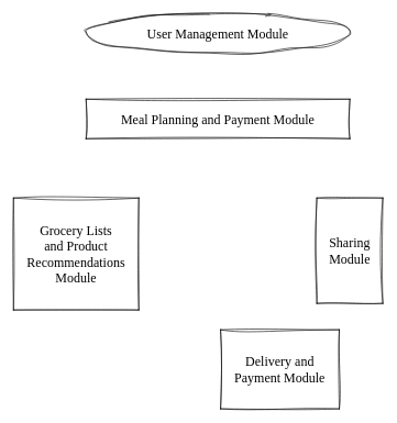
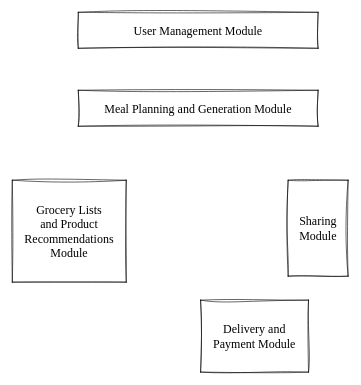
- <mxCell id="2" value="User Management Module" style="ellipse;whiteSpace=wrap;html=1;sketch=1;hachureGap=4;jiggle=2;curveFitting=1;fontFamily=Architects Daughter;fontSource=https%3A%2F%2Ffonts.googleapis.com%2Fcss%3Ffamily%3DArchitects%2BDaughter;fontSize=20;" vertex="1" parent="1"><mxGeometry x="130" y="20" width="400" height="60" as="geometry" /></mxCell>
+ <mxCell id="2" value="User Management Module" style="rounded=0;whiteSpace=wrap;html=1;sketch=1;hachureGap=4;jiggle=2;curveFitting=1;fontFamily=Architects Daughter;fontSource=https%3A%2F%2Ffonts.googleapis.com%2Fcss%3Ffamily%3DArchitects%2BDaughter;fontSize=20;" vertex="1" parent="1"><mxGeometry x="130" y="20" width="400" height="60" as="geometry" /></mxCell>
- <mxCell id="3" value="Meal Planning and Payment Module" style="rounded=0;whiteSpace=wrap;html=1;sketch=1;hachureGap=4;jiggle=2;curveFitting=1;fontFamily=Architects Daughter;fontSource=https%3A%2F%2Ffonts.googleapis.com%2Fcss%3Ffamily%3DArchitects%2BDaughter;fontSize=20;" vertex="1" parent="1"><mxGeometry x="130" y="150" width="400" height="60" as="geometry" /></mxCell>
+ <mxCell id="3" value="Meal Planning and Generation Module" style="rounded=0;whiteSpace=wrap;html=1;sketch=1;hachureGap=4;jiggle=2;curveFitting=1;fontFamily=Architects Daughter;fontSource=https%3A%2F%2Ffonts.googleapis.com%2Fcss%3Ffamily%3DArchitects%2BDaughter;fontSize=20;" vertex="1" parent="1"><mxGeometry x="130" y="150" width="400" height="60" as="geometry" /></mxCell>
